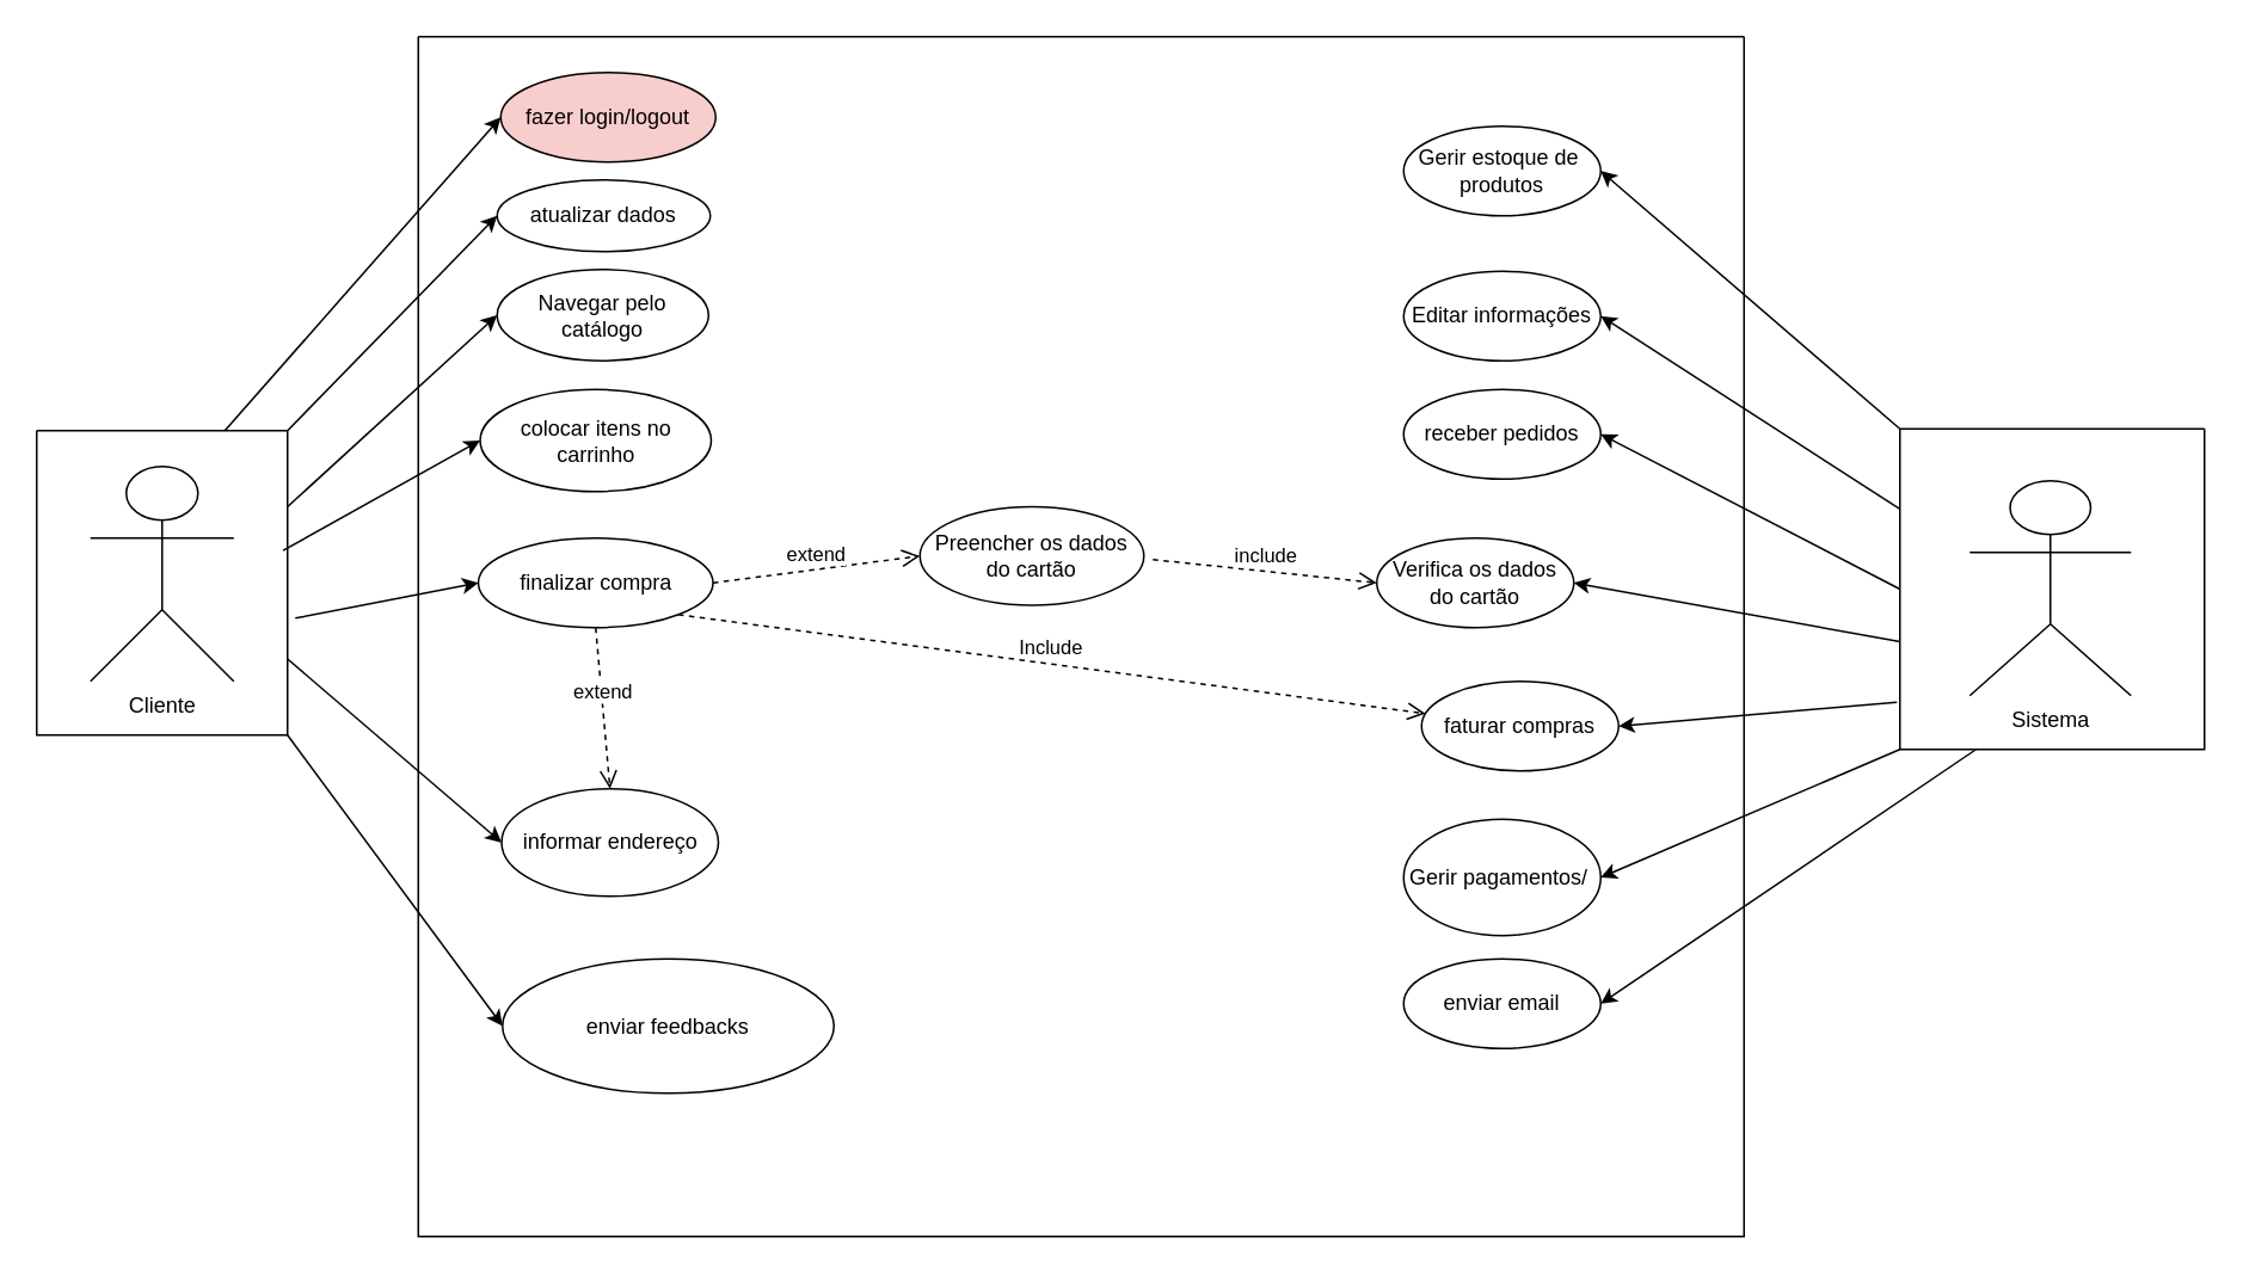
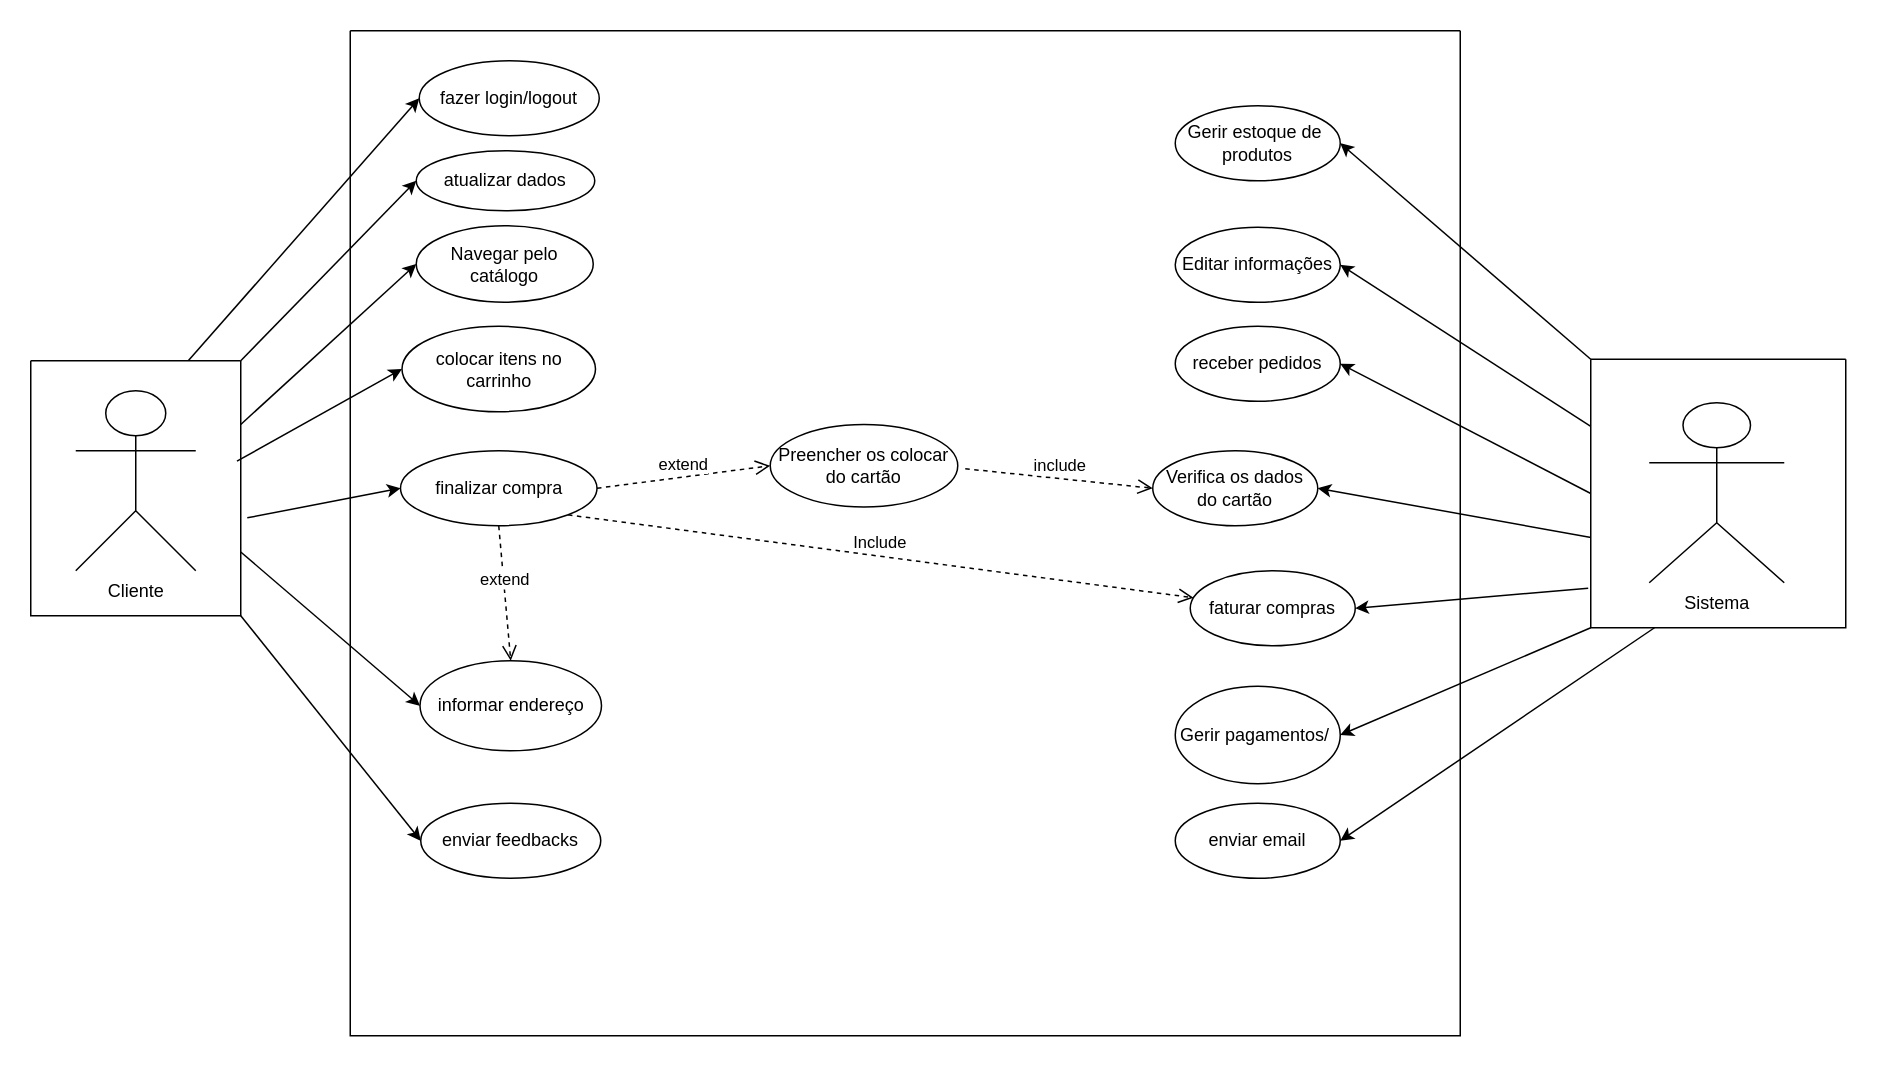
- <mxCell id="4" value="fazer login/logout" style="ellipse;whiteSpace=wrap;html=1;fillColor=#f8cecc;" vertex="1" parent="3"><mxGeometry x="46" y="20" width="120" height="50" as="geometry" /></mxCell>
+ <mxCell id="4" value="fazer login/logout" style="ellipse;whiteSpace=wrap;html=1;" vertex="1" parent="3"><mxGeometry x="46" y="20" width="120" height="50" as="geometry" /></mxCell>
- <mxCell id="12" value="Preencher os dados do cartão" style="ellipse;whiteSpace=wrap;html=1;" vertex="1" parent="3"><mxGeometry x="280" y="262.5" width="125" height="55" as="geometry" /></mxCell>
+ <mxCell id="12" value="Preencher os colocar do cartão" style="ellipse;whiteSpace=wrap;html=1;" vertex="1" parent="3"><mxGeometry x="280" y="262.5" width="125" height="55" as="geometry" /></mxCell>
- <mxCell id="7" value="enviar feedbacks" style="ellipse;whiteSpace=wrap;html=1;" vertex="1" parent="3"><mxGeometry x="47" y="515" width="185" height="75" as="geometry" /></mxCell>
+ <mxCell id="7" value="enviar feedbacks" style="ellipse;whiteSpace=wrap;html=1;" vertex="1" parent="3"><mxGeometry x="47" y="515" width="120" height="50" as="geometry" /></mxCell>
